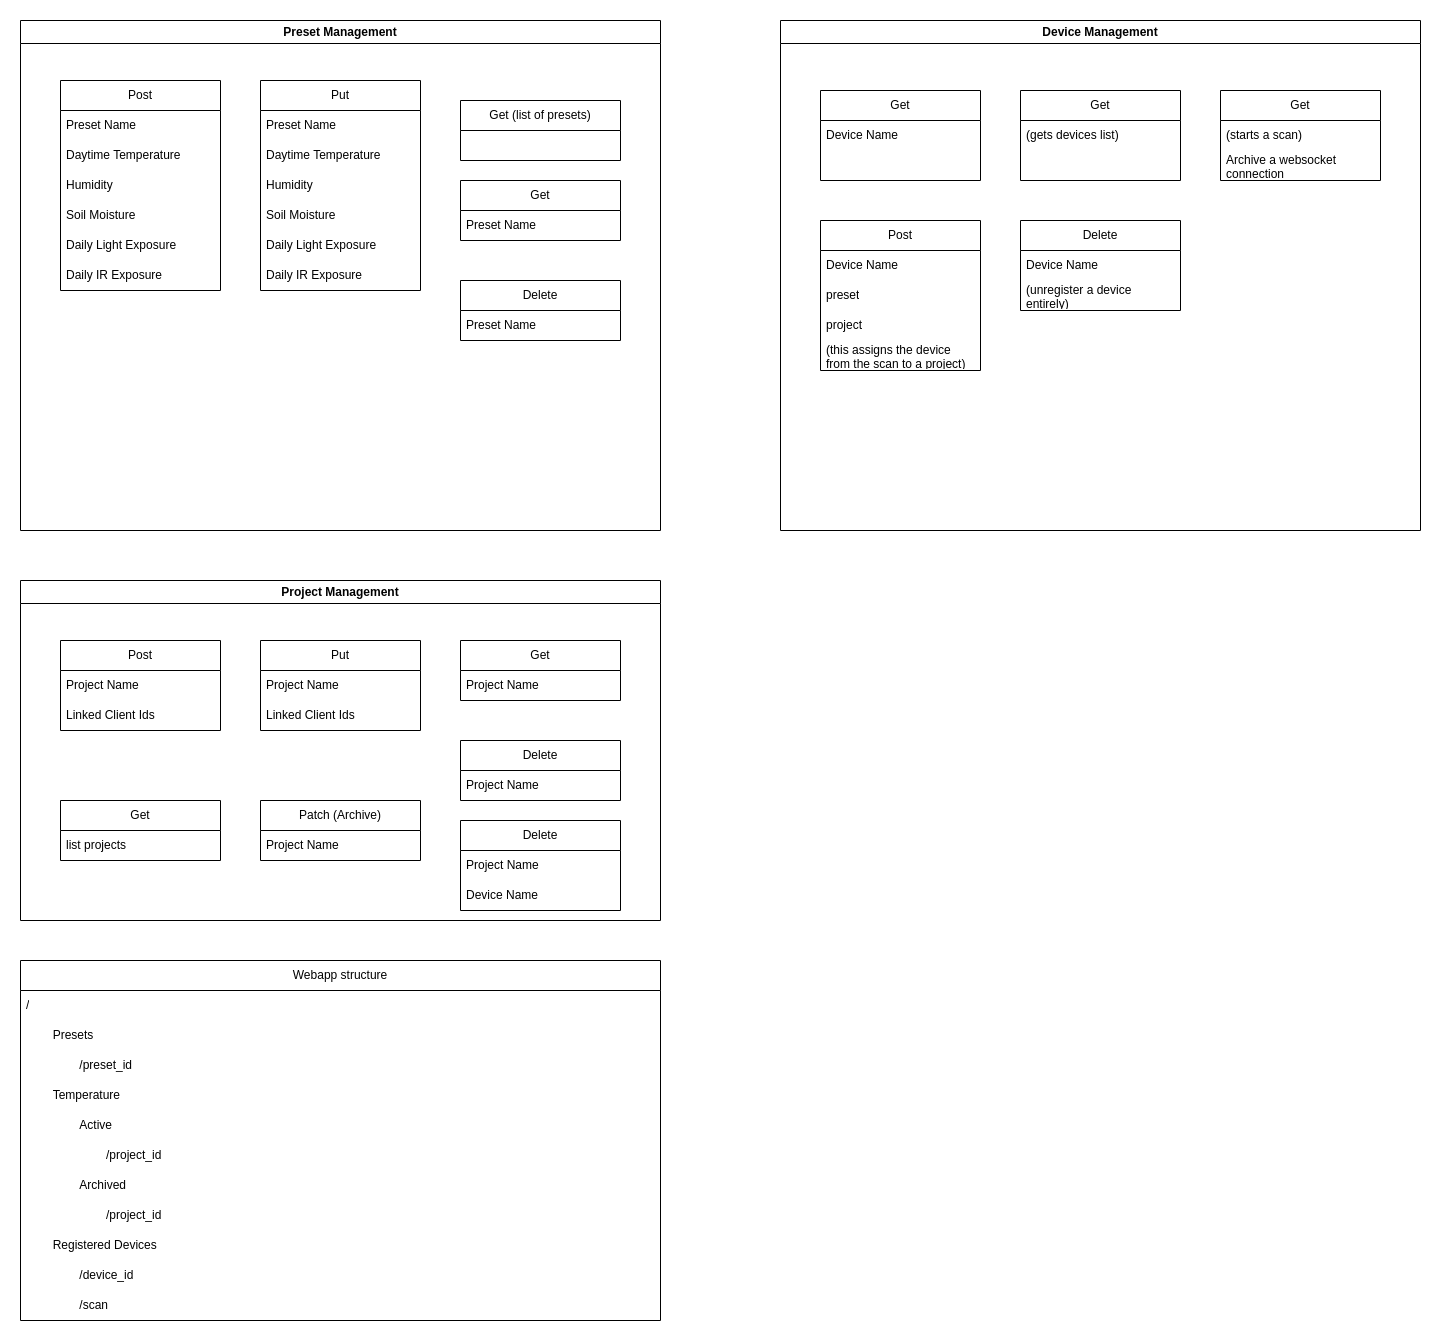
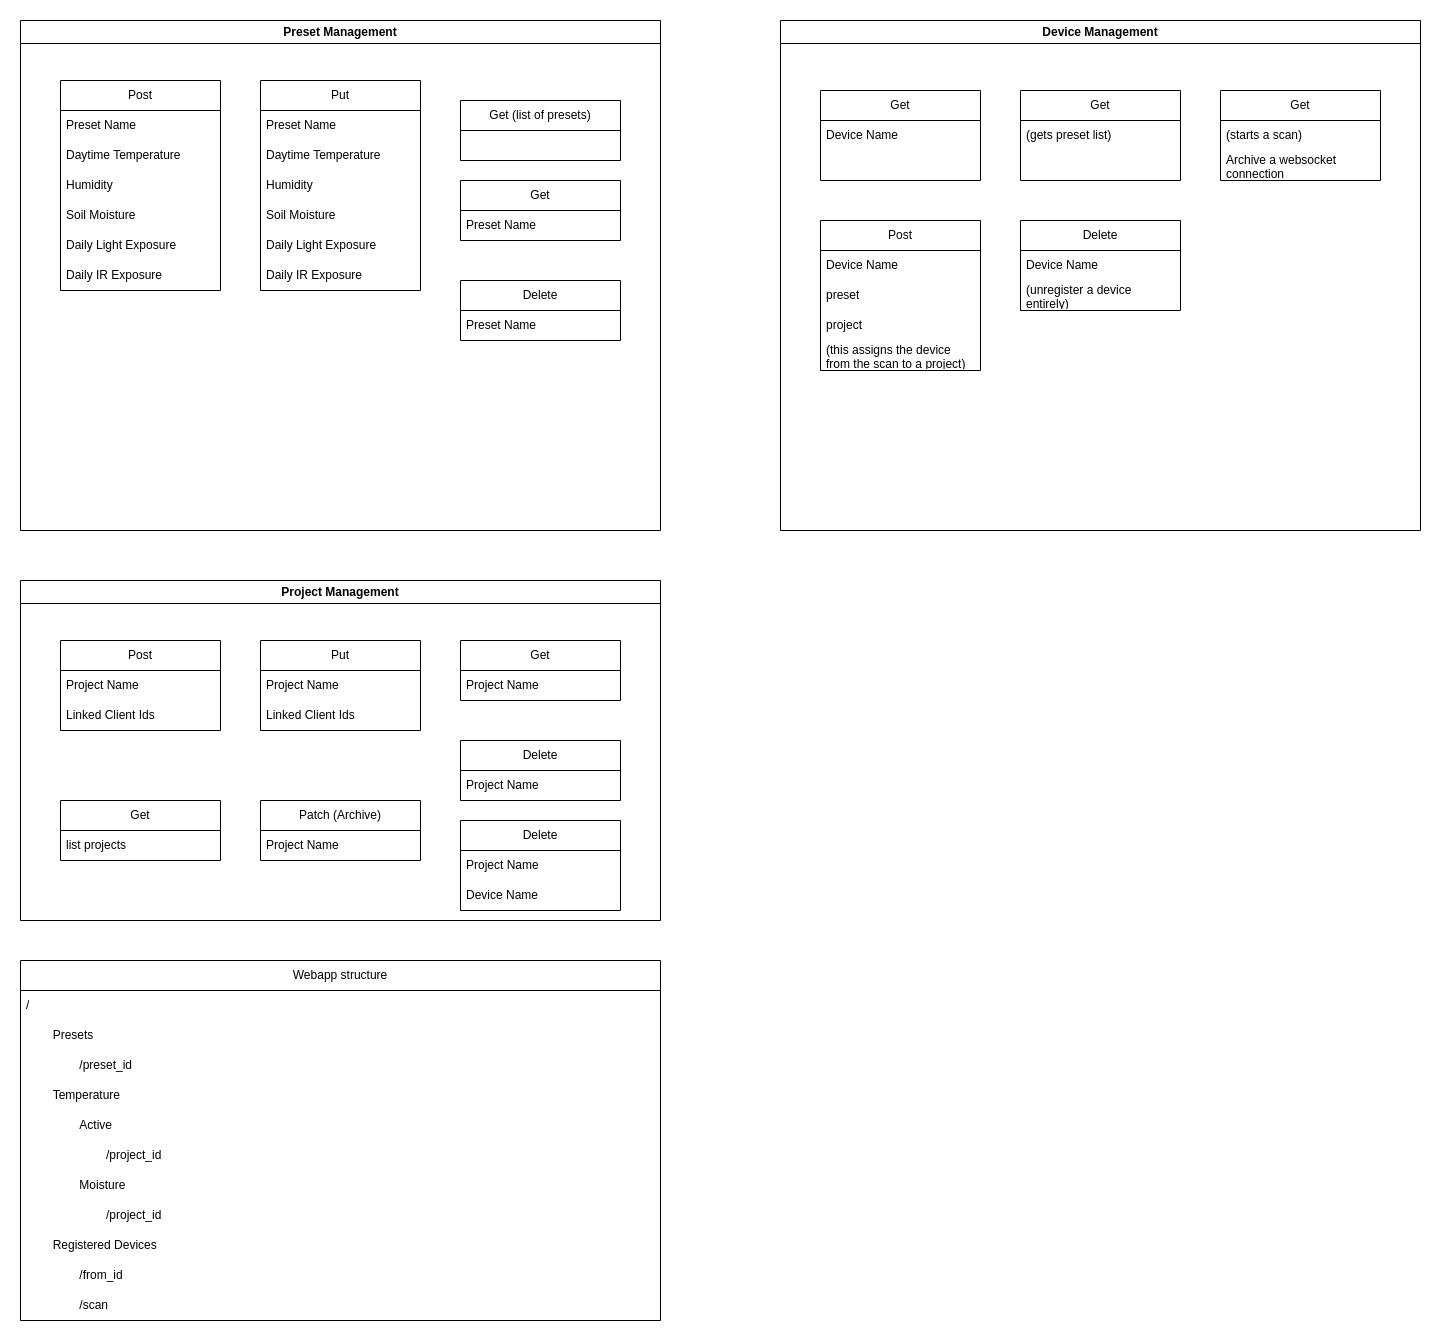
- <mxCell id="45" value="(gets devices list)" style="text;strokeColor=none;fillColor=none;align=left;verticalAlign=middle;spacingLeft=4;spacingRight=4;overflow=hidden;points=[[0,0.5],[1,0.5]];portConstraint=eastwest;rotatable=0;whiteSpace=wrap;html=1;" parent="44" vertex="1"><mxGeometry y="30" width="160" height="30" as="geometry" /></mxCell>
+ <mxCell id="45" value="(gets preset list)" style="text;strokeColor=none;fillColor=none;align=left;verticalAlign=middle;spacingLeft=4;spacingRight=4;overflow=hidden;points=[[0,0.5],[1,0.5]];portConstraint=eastwest;rotatable=0;whiteSpace=wrap;html=1;" parent="44" vertex="1"><mxGeometry y="30" width="160" height="30" as="geometry" /></mxCell>
- <mxCell id="65" value="&lt;span style=&quot;white-space: pre;&quot;&gt;&#09;&lt;/span&gt;&lt;span style=&quot;white-space: pre;&quot;&gt;&#09;&lt;/span&gt;Archived" style="text;strokeColor=none;fillColor=none;align=left;verticalAlign=middle;spacingLeft=4;spacingRight=4;overflow=hidden;points=[[0,0.5],[1,0.5]];portConstraint=eastwest;rotatable=0;whiteSpace=wrap;html=1;" parent="58" vertex="1"><mxGeometry y="210" width="640" height="30" as="geometry" /></mxCell>
+ <mxCell id="65" value="&lt;span style=&quot;white-space: pre;&quot;&gt;&#09;&lt;/span&gt;&lt;span style=&quot;white-space: pre;&quot;&gt;&#09;&lt;/span&gt;Moisture" style="text;strokeColor=none;fillColor=none;align=left;verticalAlign=middle;spacingLeft=4;spacingRight=4;overflow=hidden;points=[[0,0.5],[1,0.5]];portConstraint=eastwest;rotatable=0;whiteSpace=wrap;html=1;" parent="58" vertex="1"><mxGeometry y="210" width="640" height="30" as="geometry" /></mxCell>
- <mxCell id="68" value="&lt;span style=&quot;white-space: pre;&quot;&gt;&#09;&lt;/span&gt;&lt;span style=&quot;white-space: pre;&quot;&gt;&#09;&lt;/span&gt;/device_id" style="text;strokeColor=none;fillColor=none;align=left;verticalAlign=middle;spacingLeft=4;spacingRight=4;overflow=hidden;points=[[0,0.5],[1,0.5]];portConstraint=eastwest;rotatable=0;whiteSpace=wrap;html=1;" parent="58" vertex="1"><mxGeometry y="300" width="640" height="30" as="geometry" /></mxCell>
+ <mxCell id="68" value="&lt;span style=&quot;white-space: pre;&quot;&gt;&#09;&lt;/span&gt;&lt;span style=&quot;white-space: pre;&quot;&gt;&#09;&lt;/span&gt;/from_id" style="text;strokeColor=none;fillColor=none;align=left;verticalAlign=middle;spacingLeft=4;spacingRight=4;overflow=hidden;points=[[0,0.5],[1,0.5]];portConstraint=eastwest;rotatable=0;whiteSpace=wrap;html=1;" parent="58" vertex="1"><mxGeometry y="300" width="640" height="30" as="geometry" /></mxCell>
